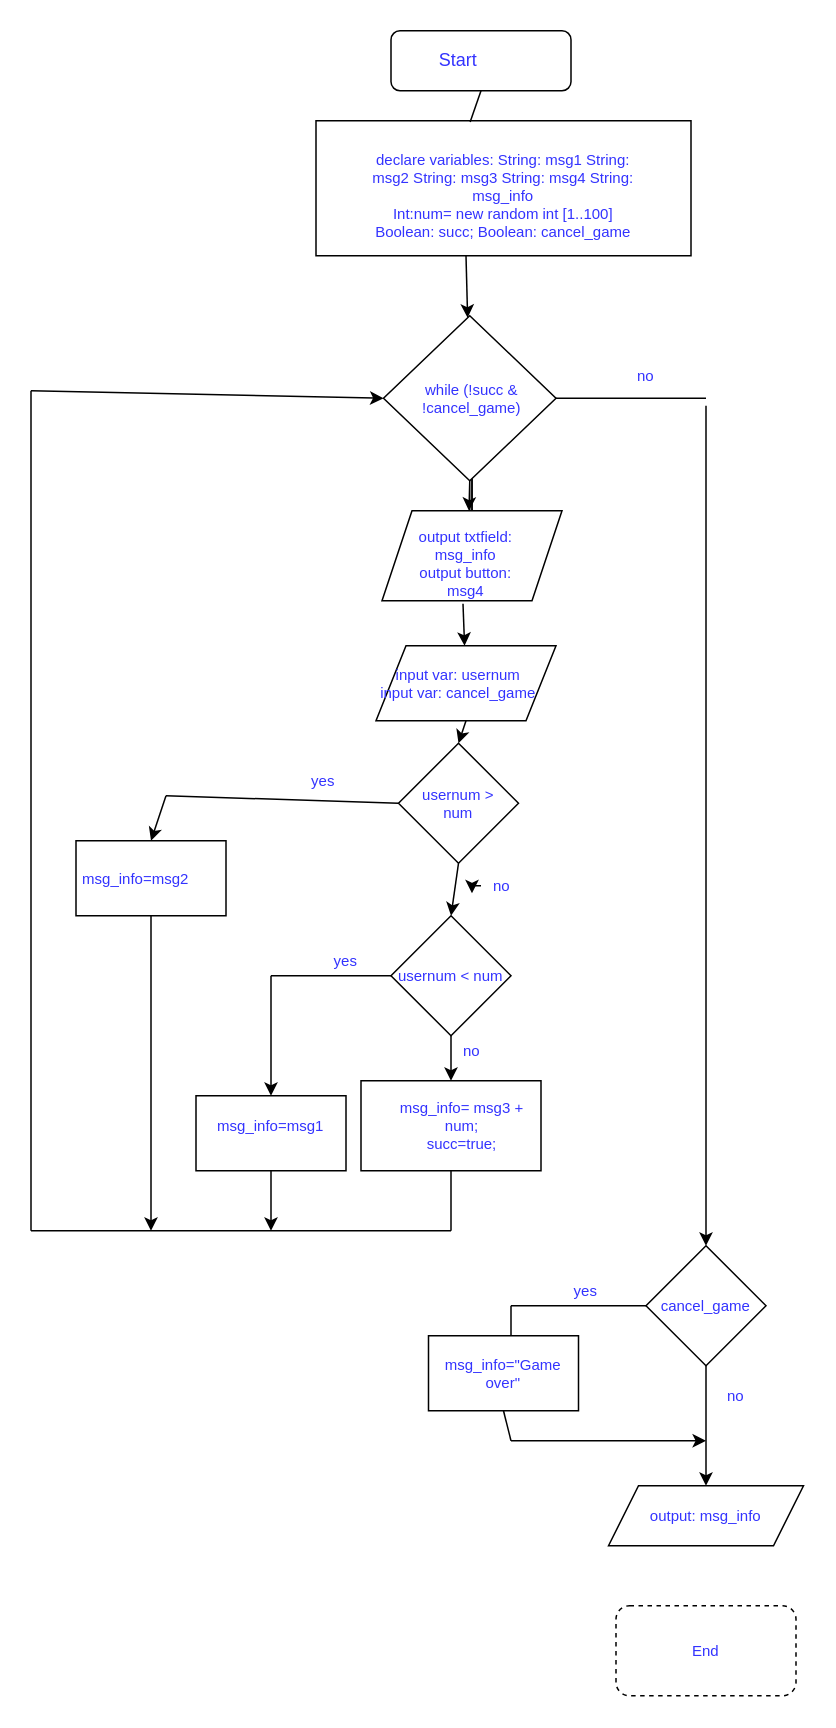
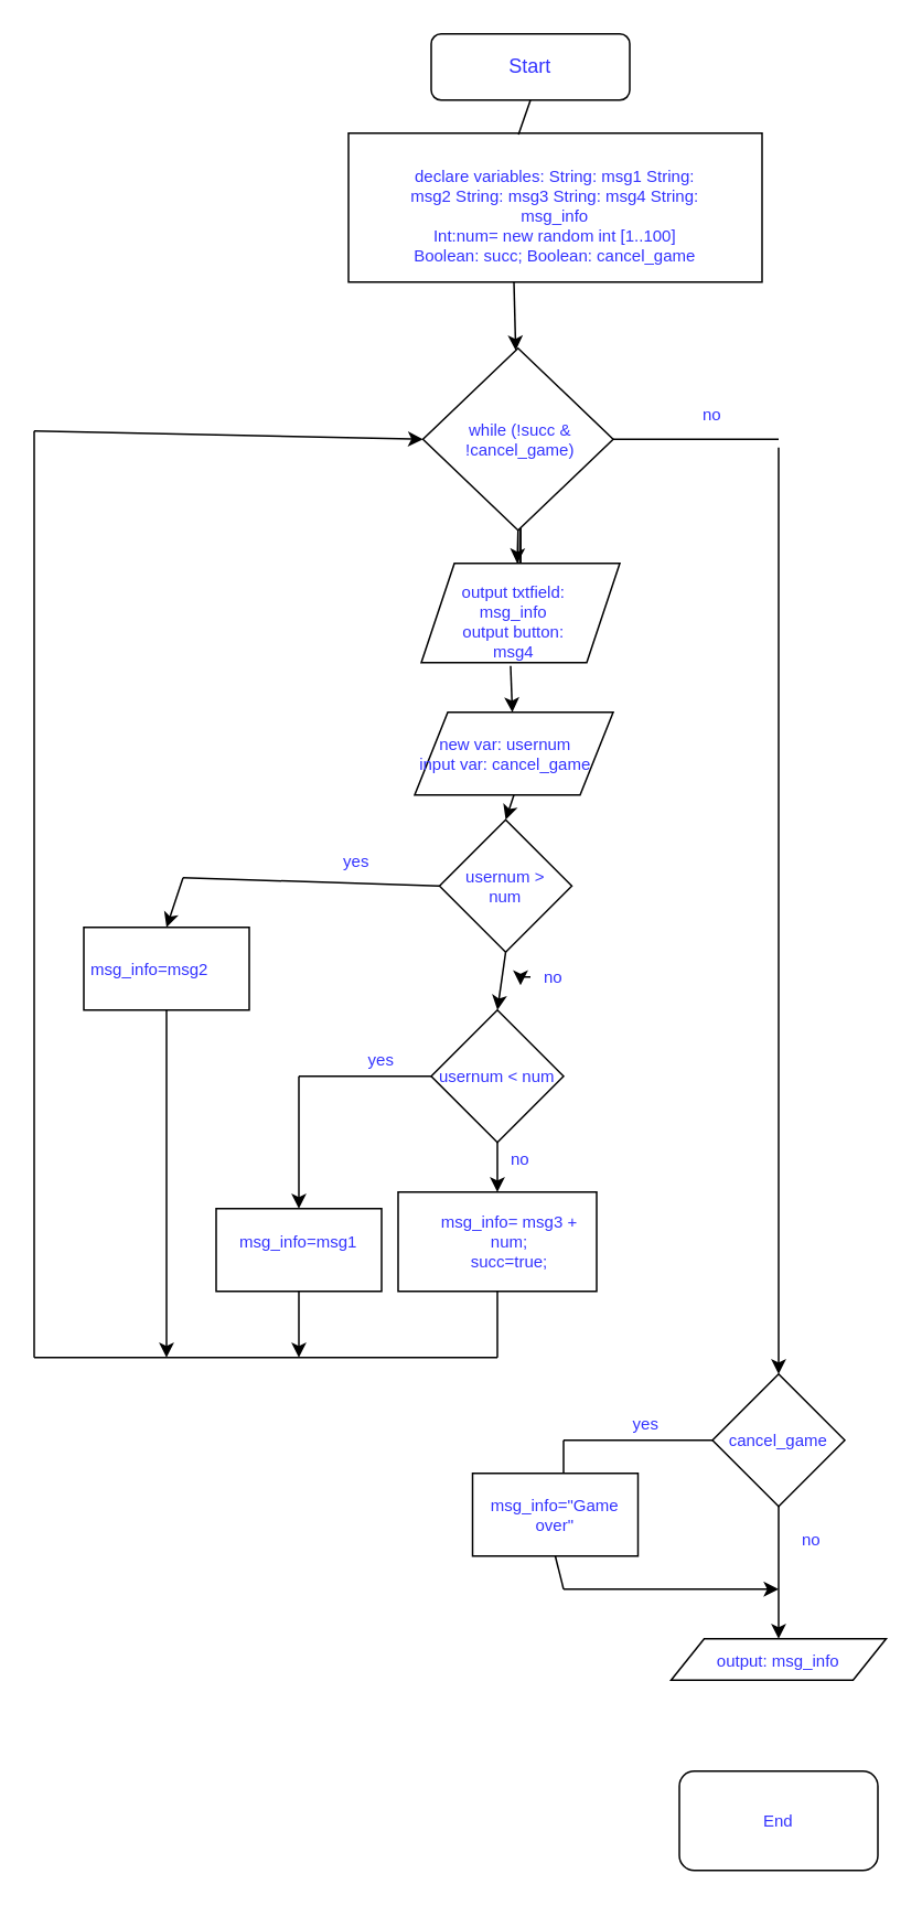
- <mxCell id="7" value="Start" style="text;html=1;strokeColor=none;fillColor=none;align=center;verticalAlign=middle;whiteSpace=wrap;rounded=0;fontColor=#3333FF;" vertex="1" parent="1"><mxGeometry x="275" y="25" width="60" height="30" as="geometry" /></mxCell>
+ <mxCell id="7" value="Start" style="text;html=1;strokeColor=none;fillColor=none;align=center;verticalAlign=middle;whiteSpace=wrap;rounded=0;fontColor=#3333FF;" vertex="1" parent="1"><mxGeometry x="290" y="25" width="60" height="30" as="geometry" /></mxCell>
- <mxCell id="18" value="input var: usernum&lt;br&gt;input var: cancel_game" style="text;html=1;strokeColor=none;fillColor=none;align=center;verticalAlign=middle;whiteSpace=wrap;rounded=0;fontSize=10;fontColor=#3333FF;" vertex="1" parent="1"><mxGeometry x="250" y="440" width="110" height="30" as="geometry" /></mxCell>
+ <mxCell id="18" value="new var: usernum&lt;br&gt;input var: cancel_game" style="text;html=1;strokeColor=none;fillColor=none;align=center;verticalAlign=middle;whiteSpace=wrap;rounded=0;fontSize=10;fontColor=#3333FF;" vertex="1" parent="1"><mxGeometry x="250" y="440" width="110" height="30" as="geometry" /></mxCell>
- <mxCell id="50" value="output: msg_info" style="shape=parallelogram;perimeter=parallelogramPerimeter;whiteSpace=wrap;html=1;fixedSize=1;fontSize=10;fontColor=#3333FF;" vertex="1" parent="1"><mxGeometry x="405" y="990" width="130" height="40" as="geometry" /></mxCell>
+ <mxCell id="50" value="output: msg_info" style="shape=parallelogram;perimeter=parallelogramPerimeter;whiteSpace=wrap;html=1;fixedSize=1;fontSize=10;fontColor=#3333FF;" vertex="1" parent="1"><mxGeometry x="405" y="990" width="130" height="25" as="geometry" /></mxCell>
- <mxCell id="57" value="End" style="rounded=1;whiteSpace=wrap;html=1;fontSize=10;fontColor=#3333FF;dashed=1;" vertex="1" parent="1"><mxGeometry x="410" y="1070" width="120" height="60" as="geometry" /></mxCell>
+ <mxCell id="57" value="End" style="rounded=1;whiteSpace=wrap;html=1;fontSize=10;fontColor=#3333FF;" vertex="1" parent="1"><mxGeometry x="410" y="1070" width="120" height="60" as="geometry" /></mxCell>
